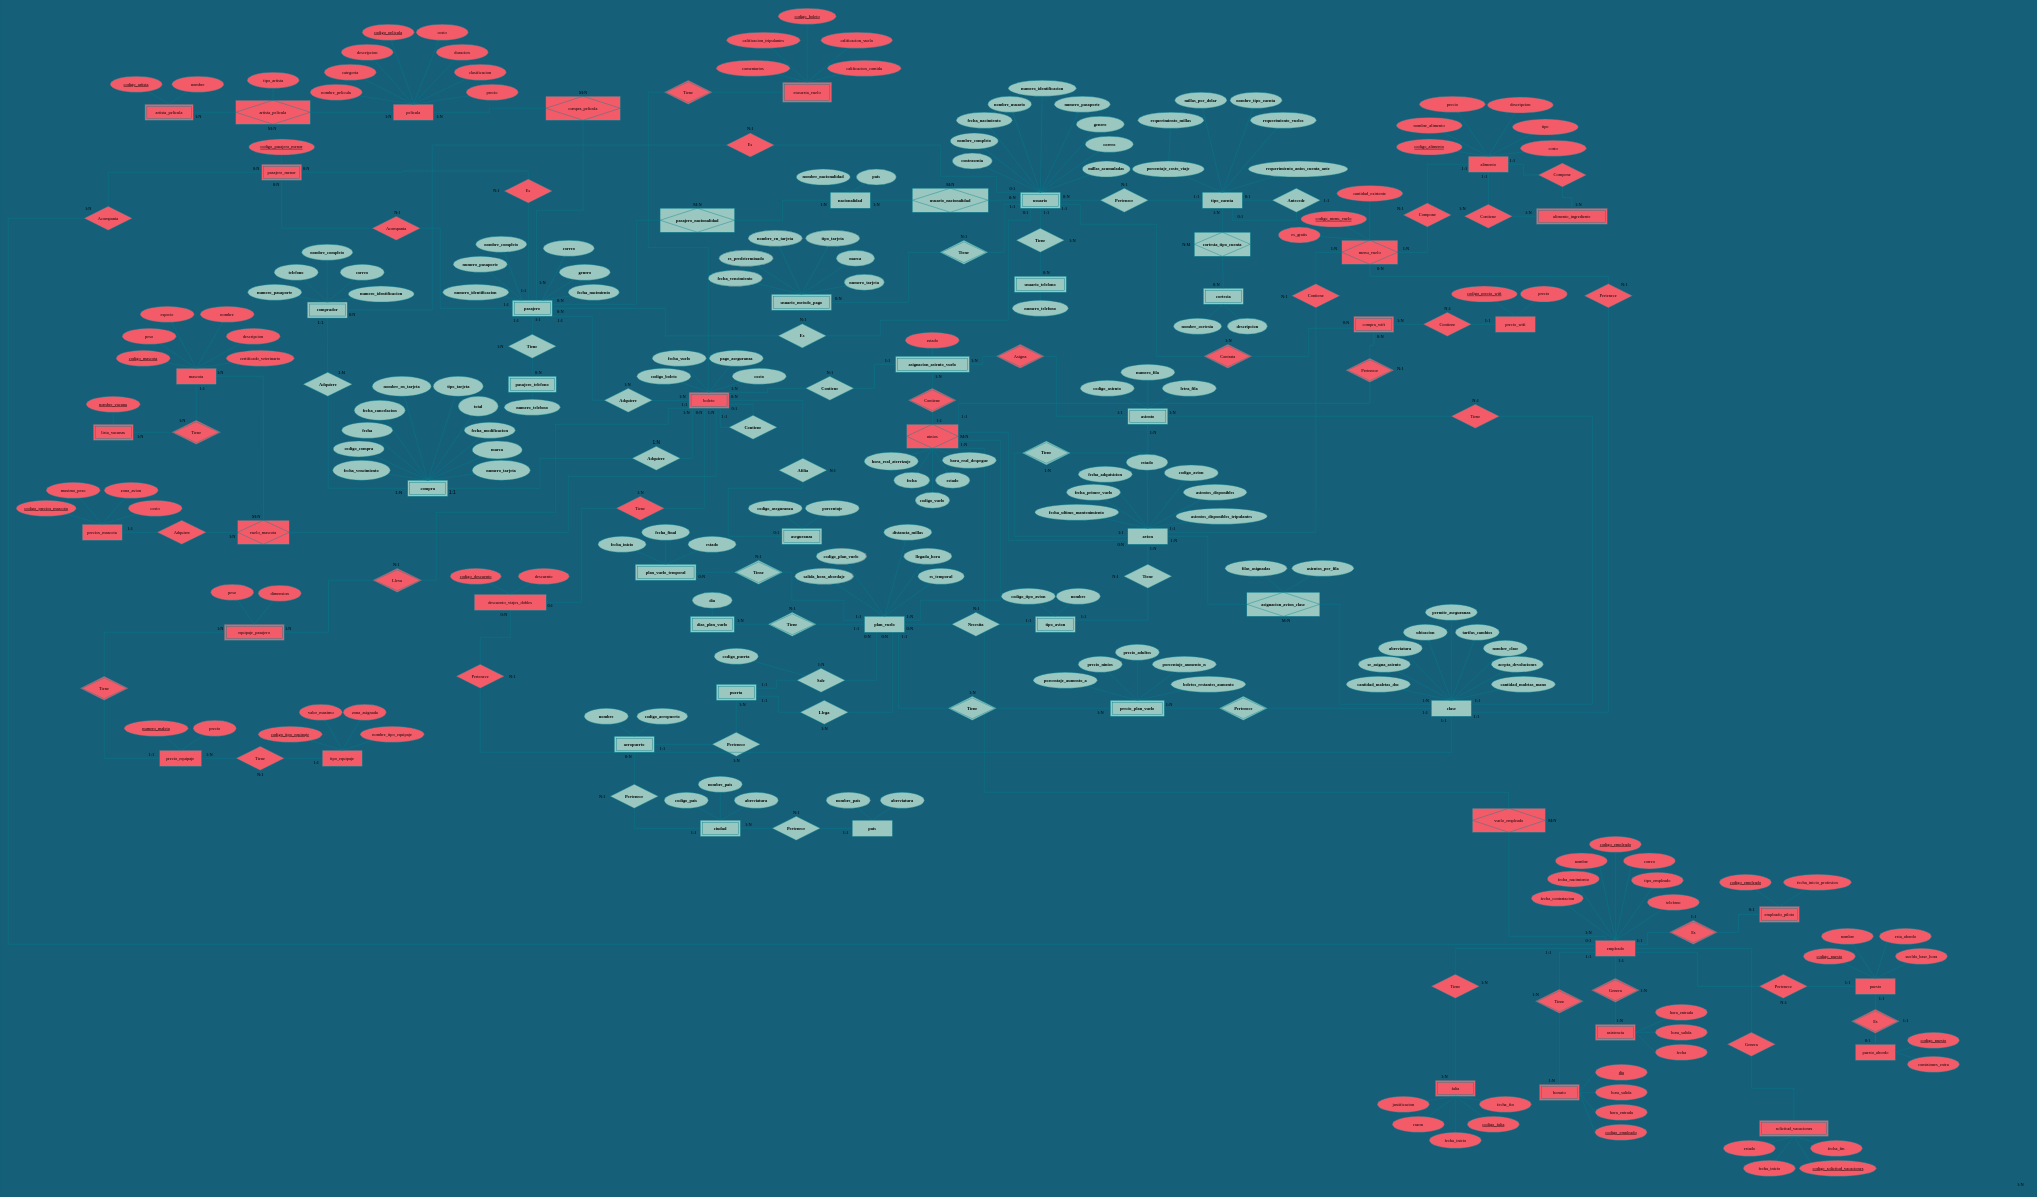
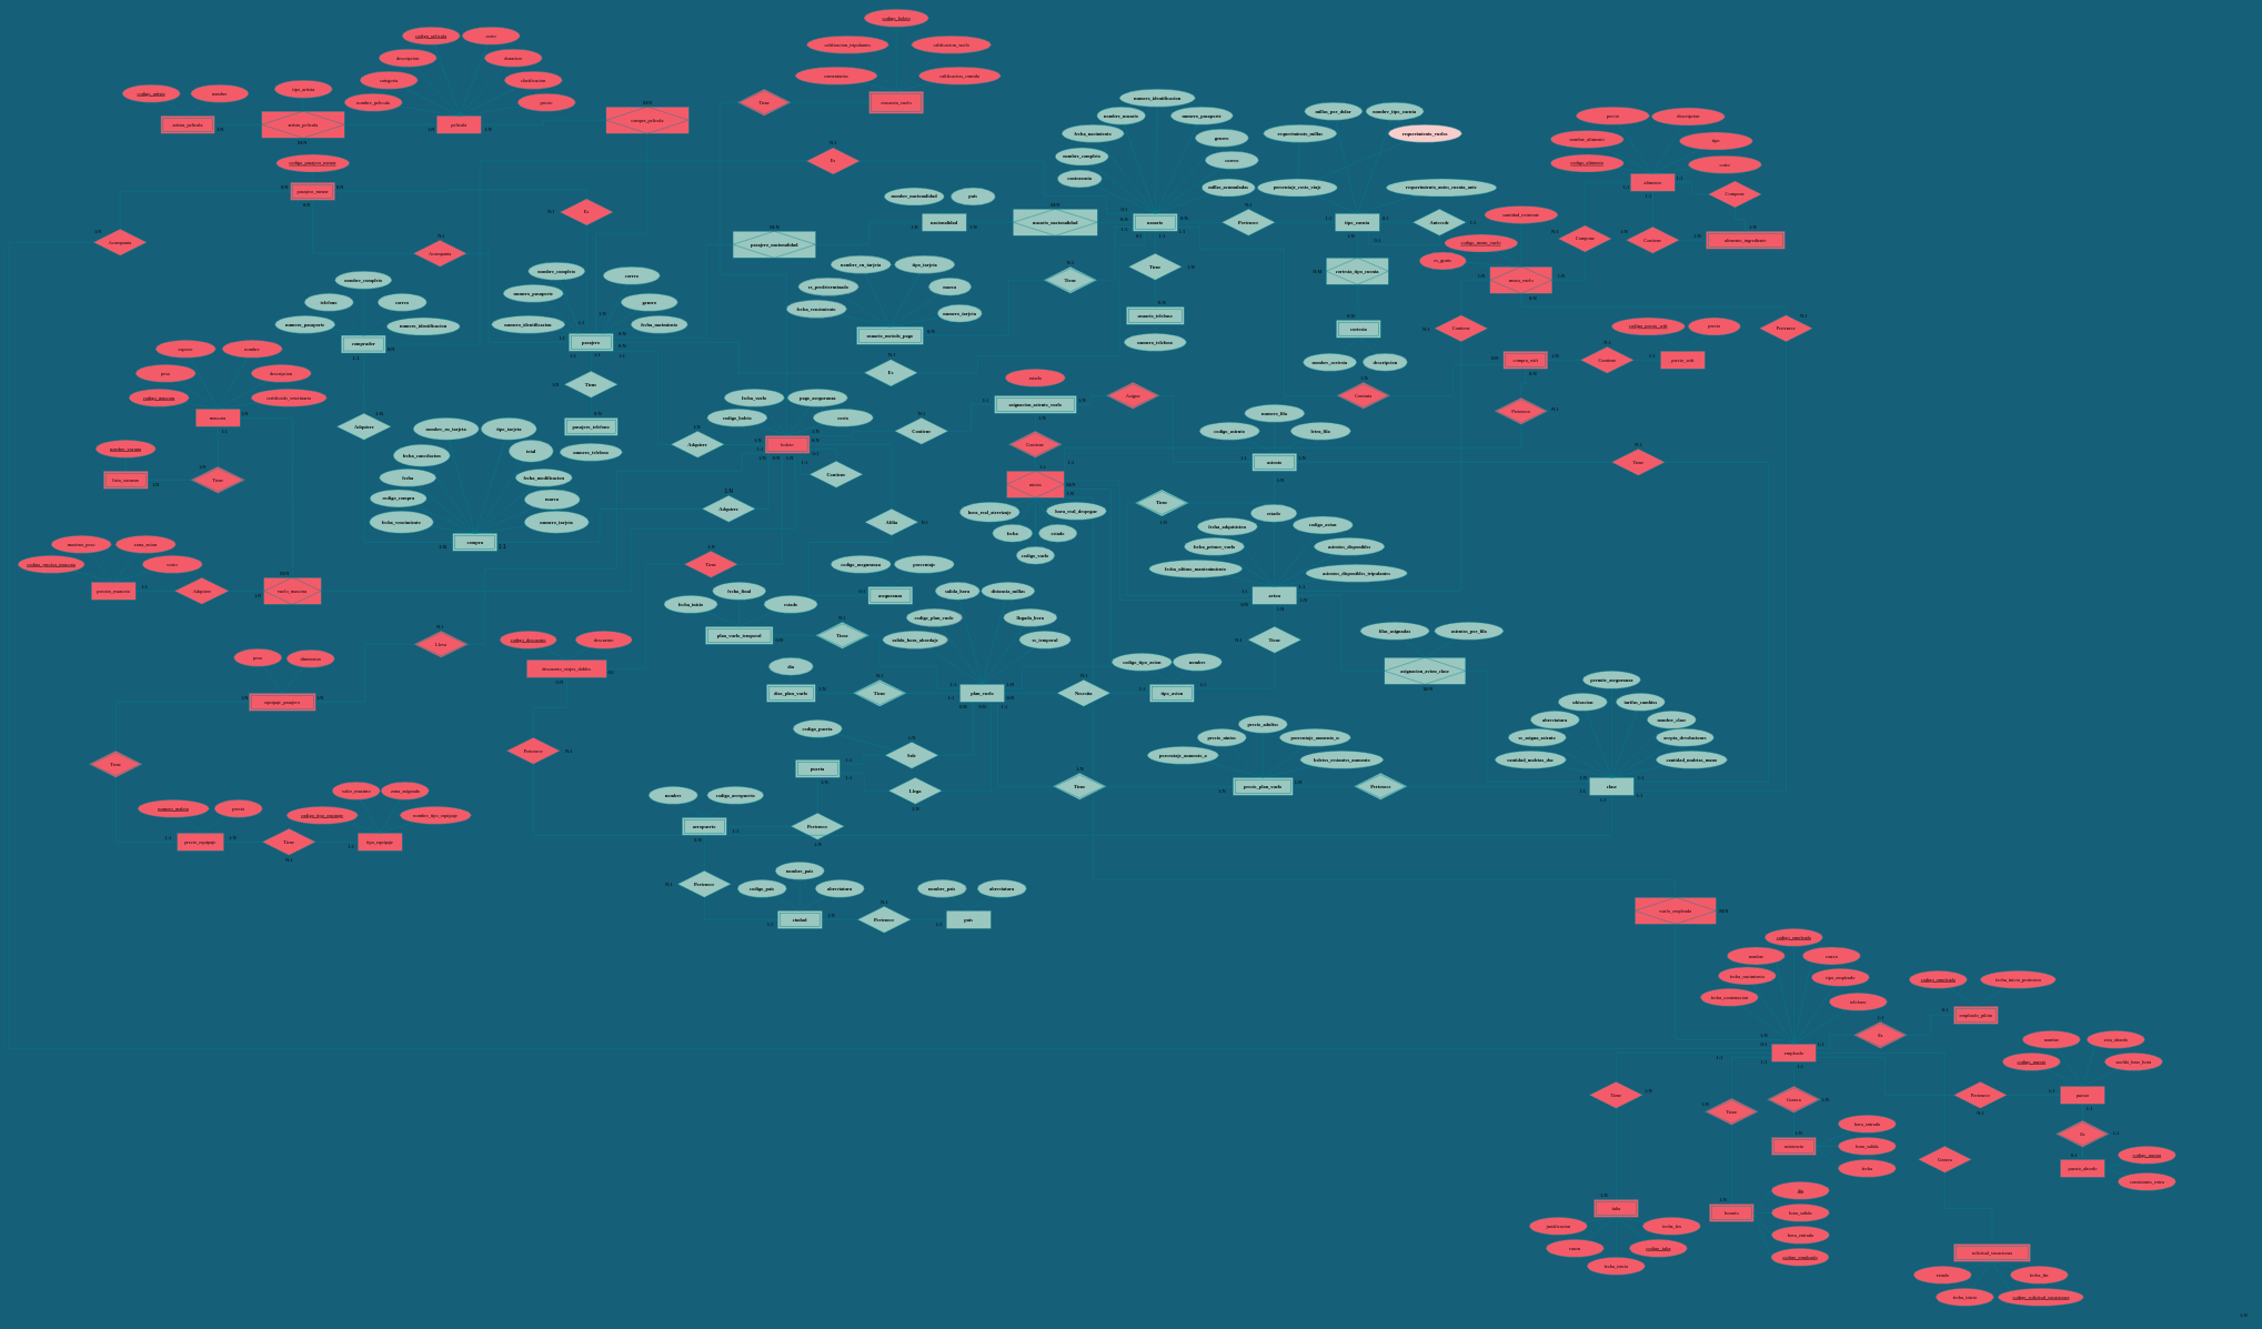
- <mxCell id="73" value="requerimiento_vuelos" style="ellipse;whiteSpace=wrap;html=1;align=center;fontFamily=Lucida Console;fontSize=11;fontStyle=1;fillColor=#9AC7BF;strokeColor=#028090;fontColor=#000000;" parent="1" vertex="1"><mxGeometry x="3125" y="280" width="165" height="40" as="geometry" /></mxCell>
+ <mxCell id="73" value="requerimiento_vuelos" style="ellipse;whiteSpace=wrap;html=1;align=center;fontFamily=Lucida Console;fontSize=11;fontStyle=1;fillColor=#f8cecc;strokeColor=#028090;fontColor=#000000;" parent="1" vertex="1"><mxGeometry x="3125" y="280" width="165" height="40" as="geometry" /></mxCell>
- <mxCell id="72" style="edgeStyle=none;rounded=0;orthogonalLoop=1;jettySize=auto;html=1;entryX=0.5;entryY=0;entryDx=0;entryDy=0;endArrow=none;endFill=0;fontFamily=Lucida Console;fontSize=11;strokeColor=#028090;fontColor=#000000;labelBackgroundColor=#114B5F;" parent="1" source="73" target="65" edge="1"><mxGeometry relative="1" as="geometry" /></mxCell>
+ <mxCell id="72" style="edgeStyle=none;rounded=0;orthogonalLoop=1;jettySize=auto;html=1;endArrow=none;endFill=0;fontFamily=Lucida Console;fontSize=11;strokeColor=#028090;fontColor=#000000;labelBackgroundColor=#114B5F;" parent="1" source="73" target="71" edge="1"><mxGeometry relative="1" as="geometry" /></mxCell>
+ <mxCell id="111" value="salida_hora" style="ellipse;whiteSpace=wrap;html=1;align=center;fontFamily=Lucida Console;fontSize=11;fillColor=#9AC7BF;strokeColor=#028090;fontColor=#000000;fontStyle=1;" parent="1" vertex="1"><mxGeometry x="2105" y="1310" width="100" height="40" as="geometry" /></mxCell>
+ <mxCell id="110" style="edgeStyle=none;rounded=0;orthogonalLoop=1;jettySize=auto;html=1;entryX=0.5;entryY=0;entryDx=0;entryDy=0;endArrow=none;endFill=0;fontFamily=Lucida Console;fontSize=11;strokeColor=#028090;fontColor=#000000;labelBackgroundColor=#114B5F;" parent="1" source="111" target="105" edge="1"><mxGeometry relative="1" as="geometry" /></mxCell>
